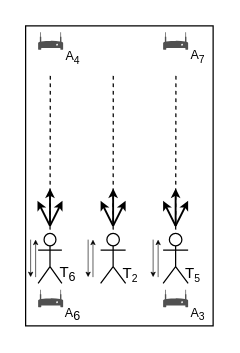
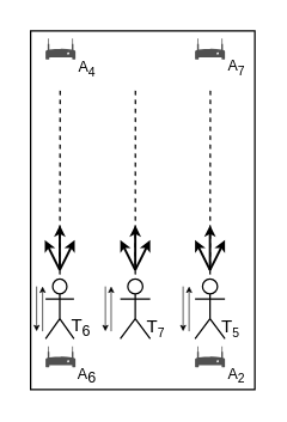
- <mxCell id="5" value="T&lt;span style=&quot;font-size: 10px;&quot;&gt;&lt;sub&gt;2&lt;/sub&gt;&lt;/span&gt;" style="text;html=1;strokeColor=none;fillColor=none;align=center;verticalAlign=middle;whiteSpace=wrap;rounded=0;" parent="1" vertex="1"><mxGeometry x="94" y="213" width="20" height="10" as="geometry" /></mxCell>
+ <mxCell id="5" value="T&lt;span style=&quot;font-size: 10px;&quot;&gt;&lt;sub&gt;7&lt;/sub&gt;&lt;/span&gt;" style="text;html=1;strokeColor=none;fillColor=none;align=center;verticalAlign=middle;whiteSpace=wrap;rounded=0;" parent="1" vertex="1"><mxGeometry x="94" y="213" width="20" height="10" as="geometry" /></mxCell>
- <mxCell id="9" value="A&lt;sub&gt;3&lt;/sub&gt;" style="text;html=1;strokeColor=none;fillColor=none;align=center;verticalAlign=middle;whiteSpace=wrap;rounded=0;fontSize=10;" parent="1" vertex="1"><mxGeometry x="148" y="245" width="20" height="10" as="geometry" /></mxCell>
+ <mxCell id="9" value="A&lt;sub&gt;2&lt;/sub&gt;" style="text;html=1;strokeColor=none;fillColor=none;align=center;verticalAlign=middle;whiteSpace=wrap;rounded=0;fontSize=10;" parent="1" vertex="1"><mxGeometry x="148" y="245" width="20" height="10" as="geometry" /></mxCell>
